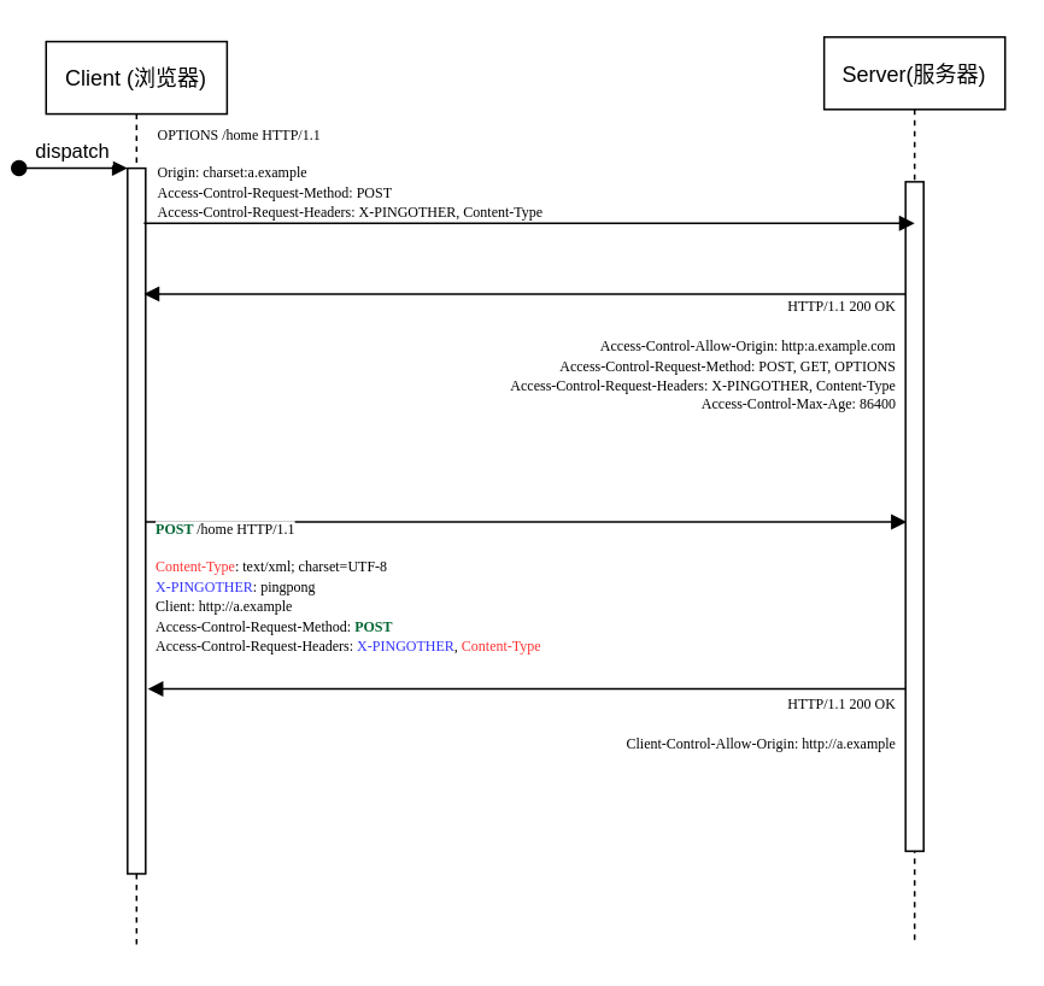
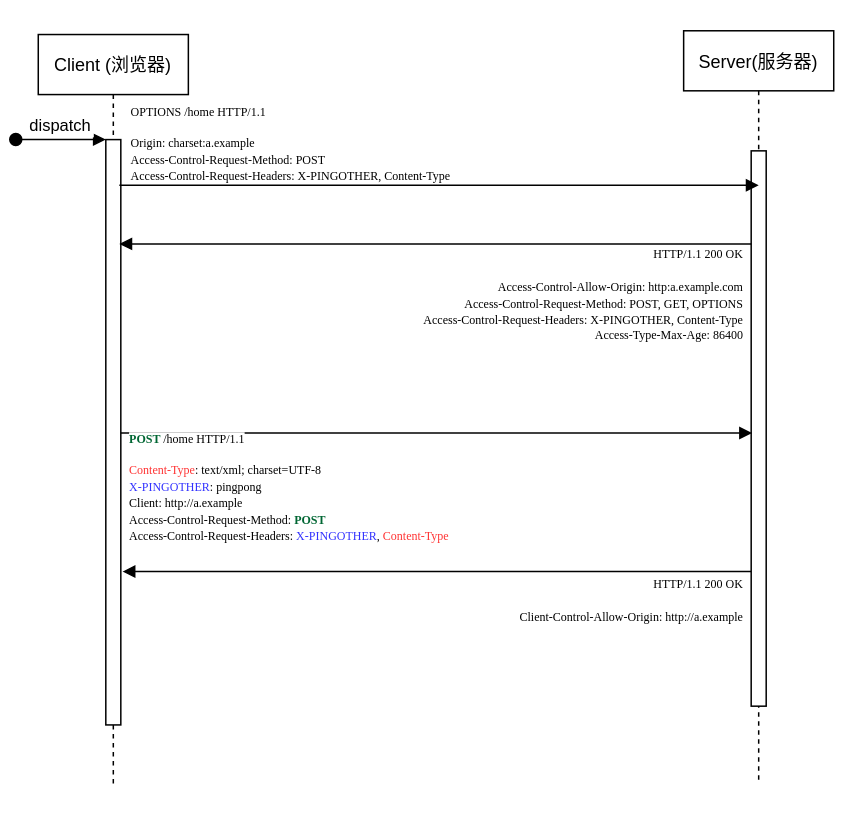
- <mxCell id="12" value="&lt;font face=&quot;Verdana&quot; style=&quot;font-size: 8px&quot;&gt;HTTP/1.1 200 OK&lt;br&gt;&lt;br style=&quot;padding: 0px ; margin: 0px&quot;&gt;Access-Control-Allow-Origin:&amp;nbsp;http:a.example.com&lt;br style=&quot;padding: 0px ; margin: 0px&quot;&gt;Access-Control-Request-Method: POST, GET, OPTIONS&lt;br style=&quot;padding: 0px ; margin: 0px&quot;&gt;Access-Control-Request-Headers: X-PINGOTHER, Content-Type&lt;br style=&quot;padding: 0px ; margin: 0px&quot;&gt;Access-Control-Max-Age: 86400&lt;/font&gt;&lt;div style=&quot;padding: 0px ; margin: 0px ; font-size: 8px&quot;&gt;&lt;br style=&quot;padding: 0px ; margin: 0px ; background-color: rgb(255 , 255 , 255)&quot;&gt;&lt;/div&gt;" style="text;html=1;strokeColor=none;fillColor=none;align=right;verticalAlign=middle;whiteSpace=wrap;rounded=0;fontSize=9;fontColor=#000000;" vertex="1" parent="1"><mxGeometry x="222" y="155" width="270" height="91" as="geometry" /></mxCell>
+ <mxCell id="12" value="&lt;font face=&quot;Verdana&quot; style=&quot;font-size: 8px&quot;&gt;HTTP/1.1 200 OK&lt;br&gt;&lt;br style=&quot;padding: 0px ; margin: 0px&quot;&gt;Access-Control-Allow-Origin:&amp;nbsp;http:a.example.com&lt;br style=&quot;padding: 0px ; margin: 0px&quot;&gt;Access-Control-Request-Method: POST, GET, OPTIONS&lt;br style=&quot;padding: 0px ; margin: 0px&quot;&gt;Access-Control-Request-Headers: X-PINGOTHER, Content-Type&lt;br style=&quot;padding: 0px ; margin: 0px&quot;&gt;Access-Type-Max-Age: 86400&lt;/font&gt;&lt;div style=&quot;padding: 0px ; margin: 0px ; font-size: 8px&quot;&gt;&lt;br style=&quot;padding: 0px ; margin: 0px ; background-color: rgb(255 , 255 , 255)&quot;&gt;&lt;/div&gt;" style="text;html=1;strokeColor=none;fillColor=none;align=right;verticalAlign=middle;whiteSpace=wrap;rounded=0;fontSize=9;fontColor=#000000;" vertex="1" parent="1"><mxGeometry x="222" y="155" width="270" height="91" as="geometry" /></mxCell>
